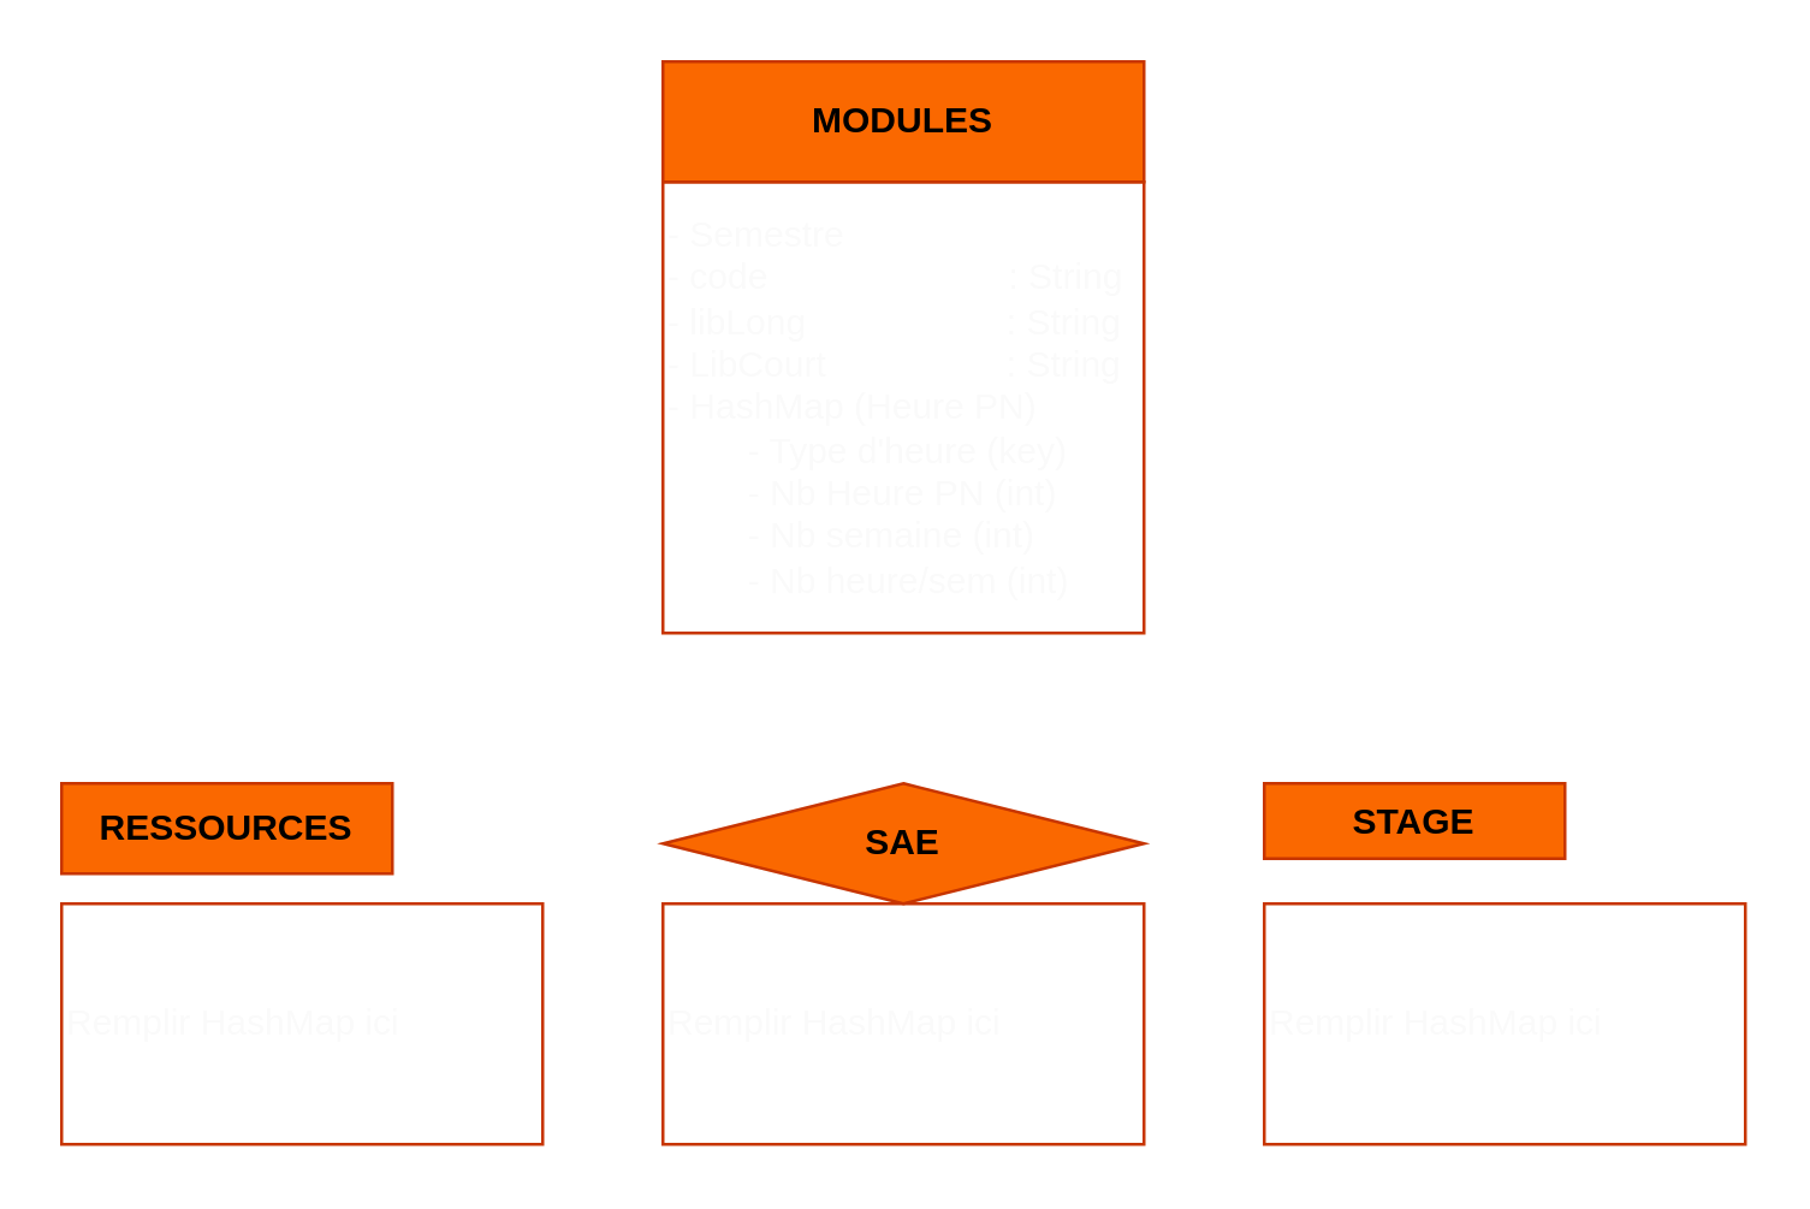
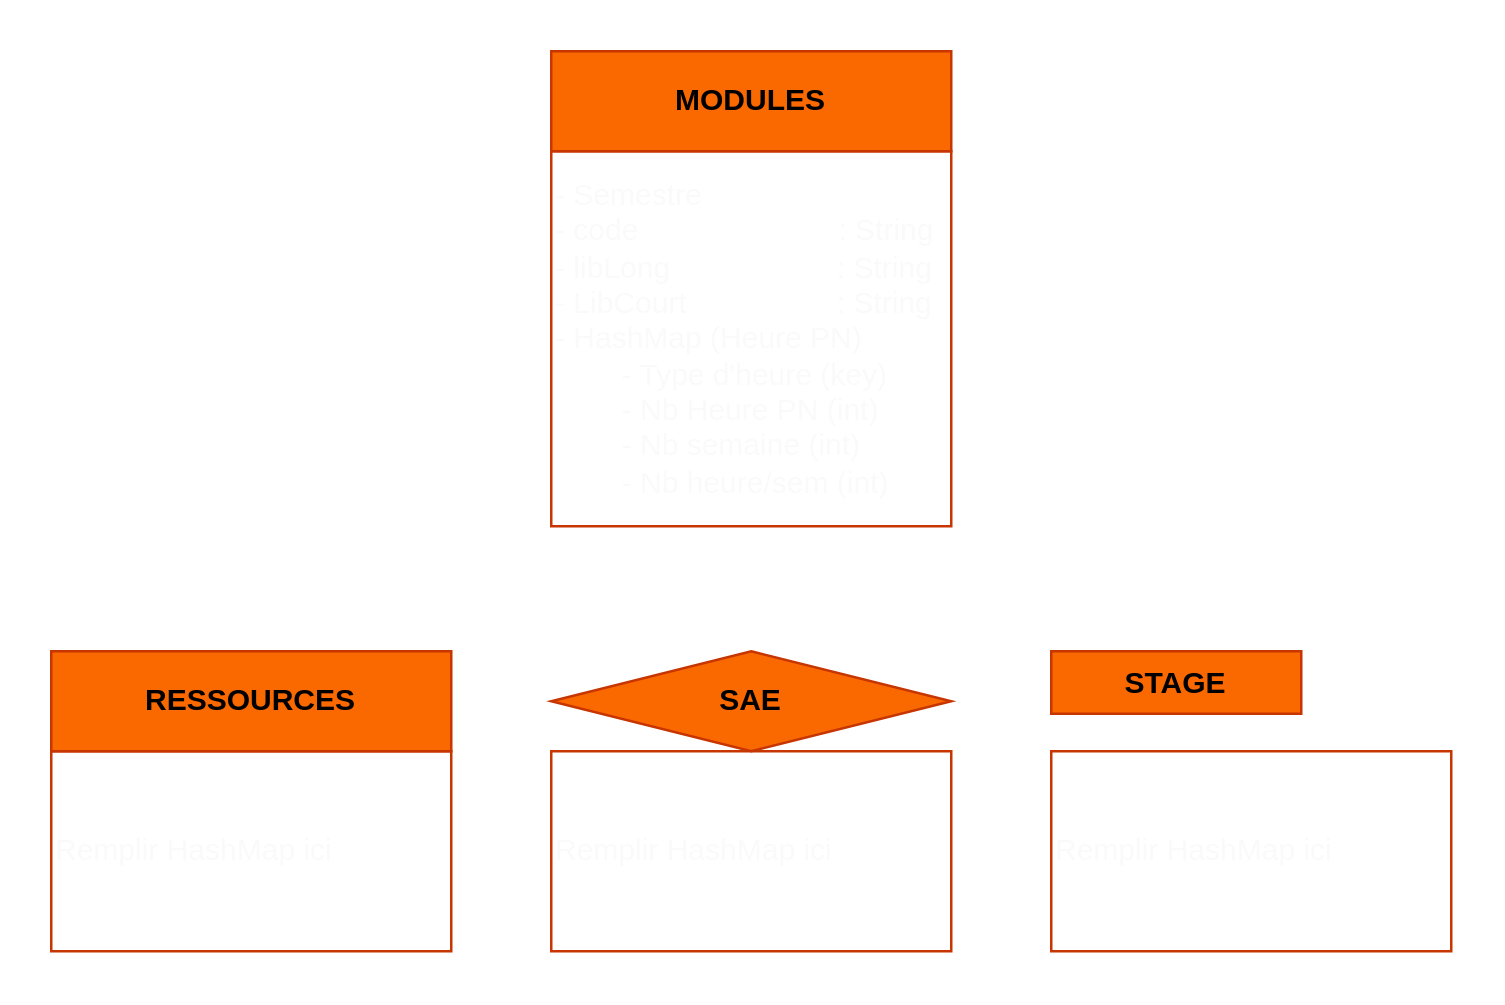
- <mxCell id="3" value="&lt;b&gt;RESSOURCES&lt;/b&gt;" style="rounded=0;whiteSpace=wrap;html=1;fillColor=#fa6800;strokeColor=#C73500;fontColor=#000000;" vertex="1" parent="1"><mxGeometry x="20" y="260" width="110" height="30" as="geometry" /></mxCell>
+ <mxCell id="3" value="&lt;b&gt;RESSOURCES&lt;/b&gt;" style="rounded=0;whiteSpace=wrap;html=1;fillColor=#fa6800;strokeColor=#C73500;fontColor=#000000;" vertex="1" parent="1"><mxGeometry x="20" y="260" width="160" height="40" as="geometry" /></mxCell>
